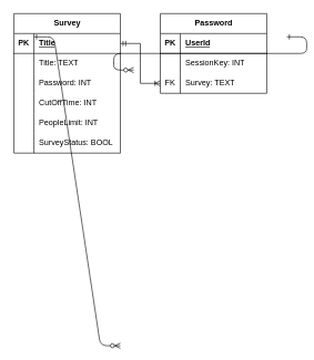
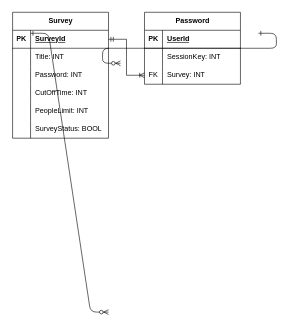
- <mxCell id="7" value="Title" style="shape=partialRectangle;connectable=0;fillColor=none;top=0;left=0;bottom=0;right=0;align=left;spacingLeft=6;fontStyle=5;overflow=hidden;whiteSpace=wrap;html=1;" vertex="1" parent="5"><mxGeometry x="30" width="130" height="30" as="geometry"><mxRectangle width="130" height="30" as="alternateBounds" /></mxGeometry></mxCell>
+ <mxCell id="7" value="SurveyId" style="shape=partialRectangle;connectable=0;fillColor=none;top=0;left=0;bottom=0;right=0;align=left;spacingLeft=6;fontStyle=5;overflow=hidden;whiteSpace=wrap;html=1;" vertex="1" parent="5"><mxGeometry x="30" width="130" height="30" as="geometry"><mxRectangle width="130" height="30" as="alternateBounds" /></mxGeometry></mxCell>
- <mxCell id="10" value="Title: TEXT" style="shape=partialRectangle;connectable=0;fillColor=none;top=0;left=0;bottom=0;right=0;align=left;spacingLeft=6;overflow=hidden;whiteSpace=wrap;html=1;" vertex="1" parent="8"><mxGeometry x="30" width="130" height="30" as="geometry"><mxRectangle width="130" height="30" as="alternateBounds" /></mxGeometry></mxCell>
+ <mxCell id="10" value="Title: INT" style="shape=partialRectangle;connectable=0;fillColor=none;top=0;left=0;bottom=0;right=0;align=left;spacingLeft=6;overflow=hidden;whiteSpace=wrap;html=1;" vertex="1" parent="8"><mxGeometry x="30" width="130" height="30" as="geometry"><mxRectangle width="130" height="30" as="alternateBounds" /></mxGeometry></mxCell>
- <mxCell id="32" value="Survey: TEXT" style="shape=partialRectangle;connectable=0;fillColor=none;top=0;left=0;bottom=0;right=0;align=left;spacingLeft=6;overflow=hidden;whiteSpace=wrap;html=1;" vertex="1" parent="30"><mxGeometry x="30" width="130" height="30" as="geometry"><mxRectangle width="130" height="30" as="alternateBounds" /></mxGeometry></mxCell>
+ <mxCell id="32" value="Survey: INT" style="shape=partialRectangle;connectable=0;fillColor=none;top=0;left=0;bottom=0;right=0;align=left;spacingLeft=6;overflow=hidden;whiteSpace=wrap;html=1;" vertex="1" parent="30"><mxGeometry x="30" width="130" height="30" as="geometry"><mxRectangle width="130" height="30" as="alternateBounds" /></mxGeometry></mxCell>
